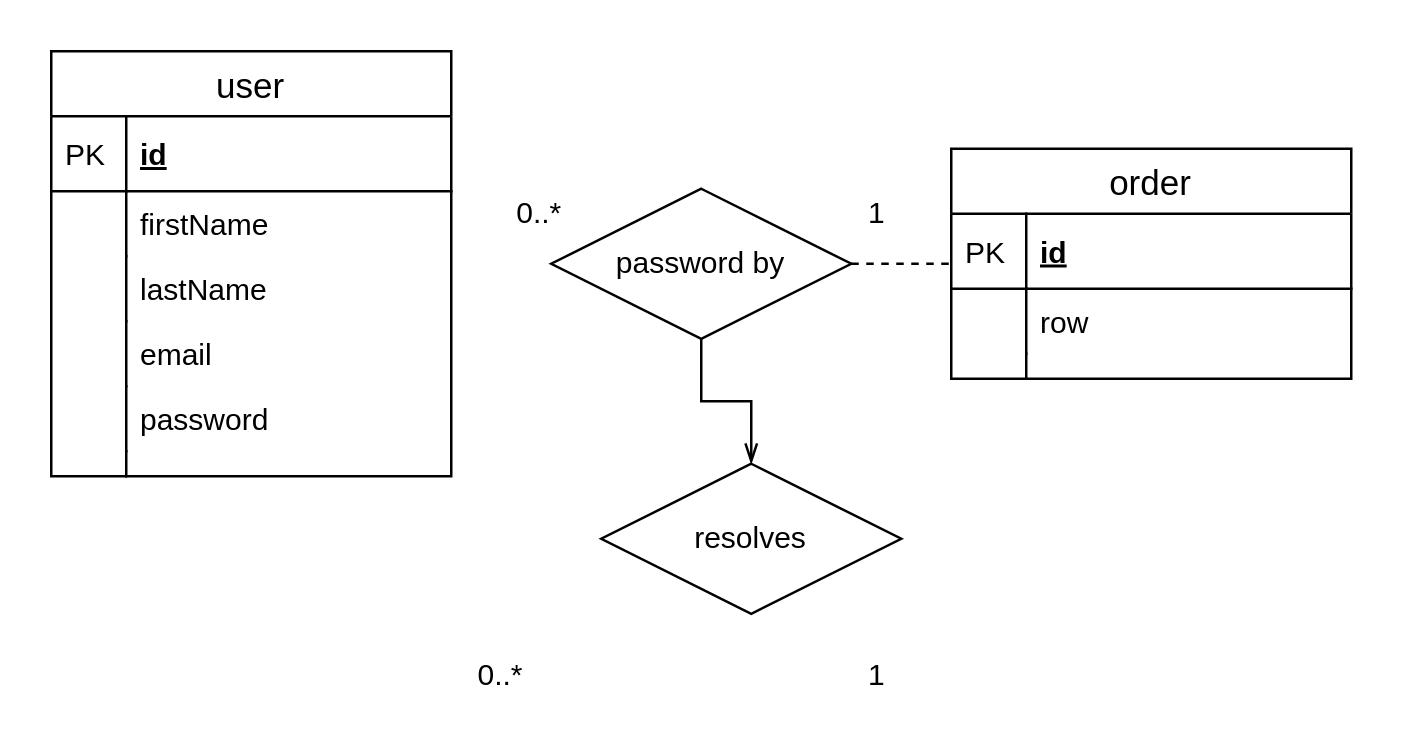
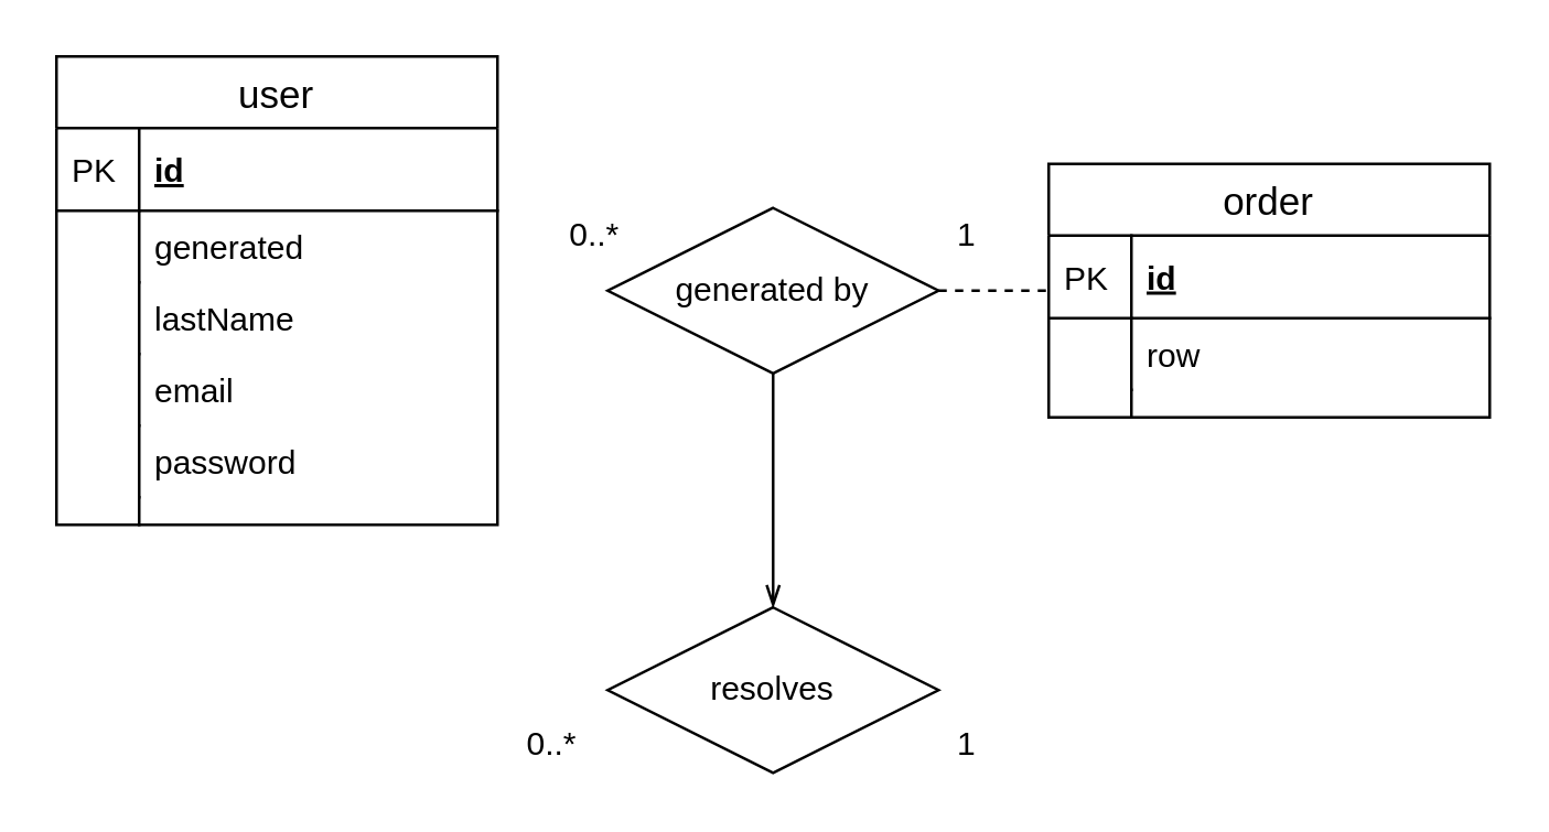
- <mxCell id="5" value="firstName" style="shape=partialRectangle;top=0;left=0;right=0;bottom=0;align=left;verticalAlign=top;fillColor=none;spacingLeft=34;spacingRight=4;overflow=hidden;rotatable=0;points=[[0,0.5],[1,0.5]];portConstraint=eastwest;dropTarget=0;fontSize=12;" vertex="1" parent="2"><mxGeometry y="56" width="160" height="26" as="geometry" /></mxCell>
+ <mxCell id="5" value="generated" style="shape=partialRectangle;top=0;left=0;right=0;bottom=0;align=left;verticalAlign=top;fillColor=none;spacingLeft=34;spacingRight=4;overflow=hidden;rotatable=0;points=[[0,0.5],[1,0.5]];portConstraint=eastwest;dropTarget=0;fontSize=12;" vertex="1" parent="2"><mxGeometry y="56" width="160" height="26" as="geometry" /></mxCell>
- <mxCell id="16" value="password by" style="shape=rhombus;perimeter=rhombusPerimeter;whiteSpace=wrap;html=1;align=center;" vertex="1" parent="1"><mxGeometry x="220" y="75" width="120" height="60" as="geometry" /></mxCell>
+ <mxCell id="16" value="generated by" style="shape=rhombus;perimeter=rhombusPerimeter;whiteSpace=wrap;html=1;align=center;" vertex="1" parent="1"><mxGeometry x="220" y="75" width="120" height="60" as="geometry" /></mxCell>
- <mxCell id="25" value="resolves" style="shape=rhombus;perimeter=rhombusPerimeter;whiteSpace=wrap;html=1;align=center;" vertex="1" parent="1"><mxGeometry x="240" y="185" width="120" height="60" as="geometry" /></mxCell>
+ <mxCell id="25" value="resolves" style="shape=rhombus;perimeter=rhombusPerimeter;whiteSpace=wrap;html=1;align=center;" vertex="1" parent="1"><mxGeometry x="220" y="220" width="120" height="60" as="geometry" /></mxCell>
